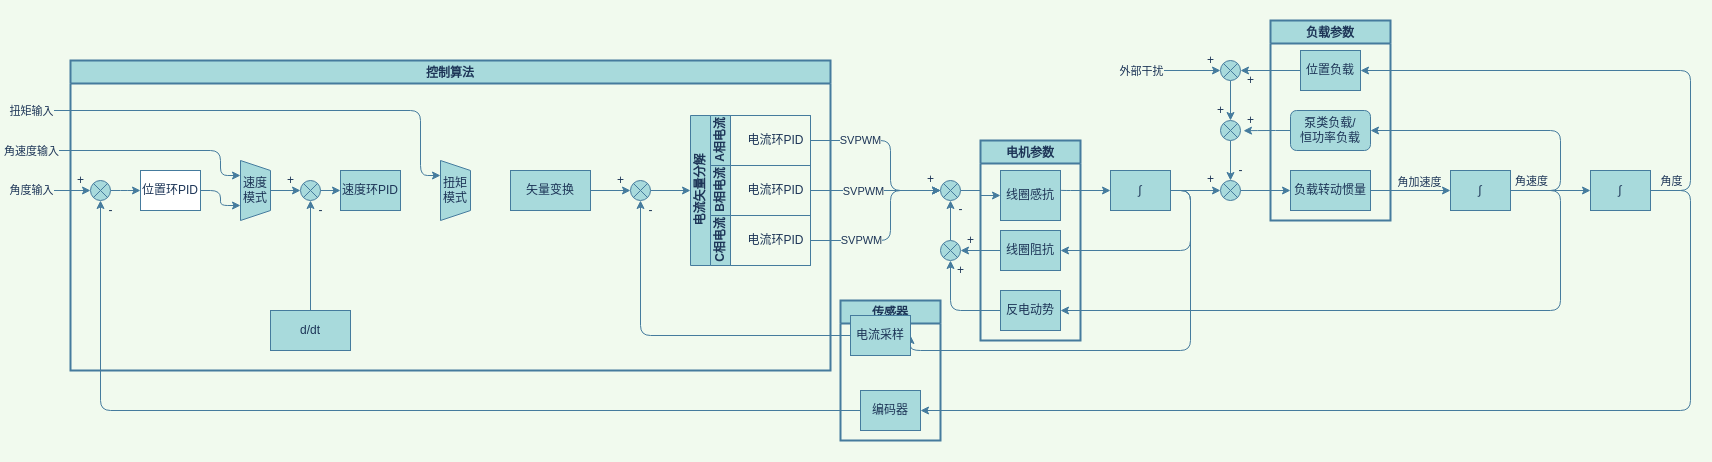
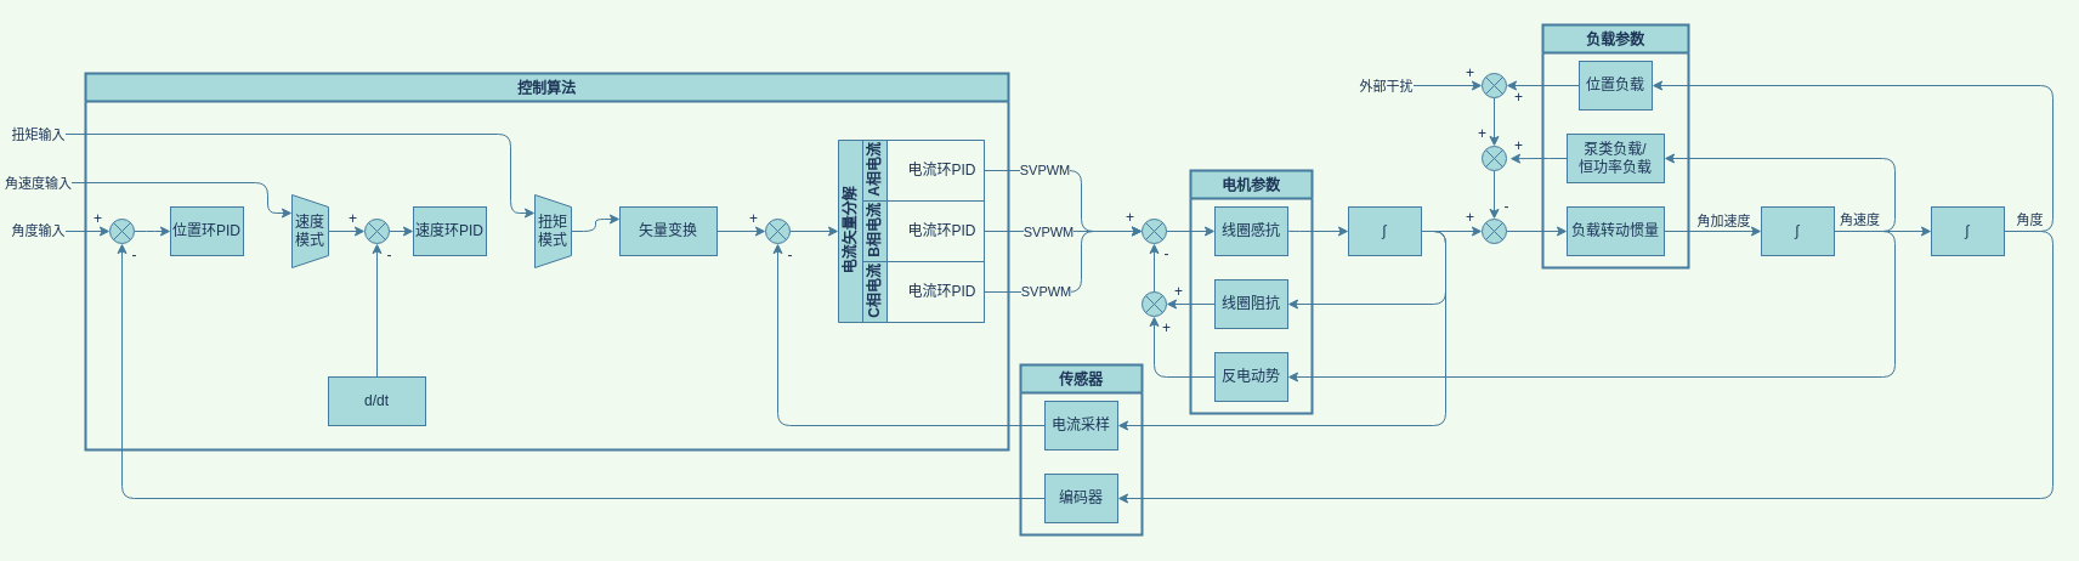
- <mxCell id="72" value="泵类负载/&lt;br&gt;恒功率负载" style="whiteSpace=wrap;html=1;fillColor=#A8DADC;strokeColor=#457B9D;fontColor=#1D3557;rounded=1;" parent="1" vertex="1"><mxGeometry x="1290" y="110" width="80" height="40" as="geometry" /></mxCell>
+ <mxCell id="72" value="泵类负载/&lt;br&gt;恒功率负载" style="whiteSpace=wrap;html=1;fillColor=#A8DADC;strokeColor=#457B9D;fontColor=#1D3557;" parent="1" vertex="1"><mxGeometry x="1290" y="110" width="80" height="40" as="geometry" /></mxCell>
+ <mxCell id="52" style="edgeStyle=orthogonalEdgeStyle;rounded=1;orthogonalLoop=1;jettySize=auto;html=1;exitX=0.5;exitY=0;exitDx=0;exitDy=0;entryX=0;entryY=0.25;entryDx=0;entryDy=0;strokeColor=#457B9D;labelBackgroundColor=#F1FAEE;fontColor=#1D3557;" parent="1" source="53" target="93" edge="1"><mxGeometry relative="1" as="geometry"><Array as="points"><mxPoint x="490" y="190" /><mxPoint x="490" y="180" /></Array></mxGeometry></mxCell>
- <mxCell id="5" value="位置环PID" style="whiteSpace=wrap;html=1;fillColor=#ffffff;strokeColor=#457B9D;fontColor=#1D3557;" parent="1" vertex="1"><mxGeometry x="140" y="170" width="60" height="40" as="geometry" /></mxCell>
+ <mxCell id="5" value="位置环PID" style="whiteSpace=wrap;html=1;fillColor=#A8DADC;strokeColor=#457B9D;fontColor=#1D3557;" parent="1" vertex="1"><mxGeometry x="140" y="170" width="60" height="40" as="geometry" /></mxCell>
- <mxCell id="98" value="线圈感抗" style="whiteSpace=wrap;html=1;fillColor=#A8DADC;strokeColor=#457B9D;fontColor=#1D3557;" parent="1" vertex="1"><mxGeometry x="1000" y="170" width="60" height="50" as="geometry" /></mxCell>
+ <mxCell id="98" value="线圈感抗" style="whiteSpace=wrap;html=1;fillColor=#A8DADC;strokeColor=#457B9D;fontColor=#1D3557;" parent="1" vertex="1"><mxGeometry x="1000" y="170" width="60" height="40" as="geometry" /></mxCell>
- <mxCell id="4" style="edgeStyle=orthogonalEdgeStyle;orthogonalLoop=1;jettySize=auto;html=1;entryX=0.75;entryY=1;entryDx=0;entryDy=0;strokeColor=#457B9D;labelBackgroundColor=#F1FAEE;fontColor=#1D3557;" parent="1" source="5" target="51" edge="1"><mxGeometry relative="1" as="geometry"><mxPoint x="230" y="190" as="targetPoint" /></mxGeometry></mxCell>
- <mxCell id="96" value="电流采样" style="whiteSpace=wrap;html=1;fillColor=#A8DADC;strokeColor=#457B9D;fontColor=#1D3557;" parent="95" vertex="1"><mxGeometry x="10" y="15" width="60" height="40" as="geometry" /></mxCell>
+ <mxCell id="96" value="电流采样" style="whiteSpace=wrap;html=1;fillColor=#A8DADC;strokeColor=#457B9D;fontColor=#1D3557;" parent="95" vertex="1"><mxGeometry x="20" y="30" width="60" height="40" as="geometry" /></mxCell>
